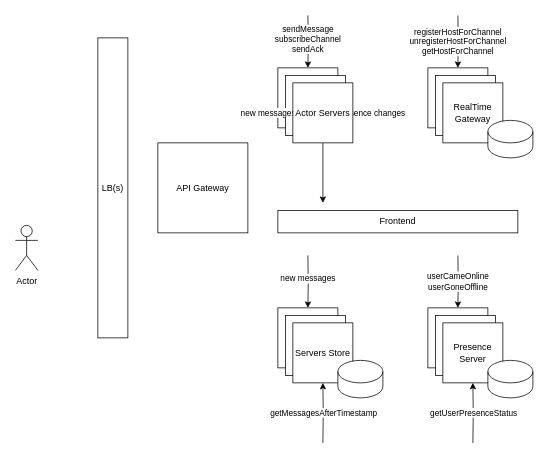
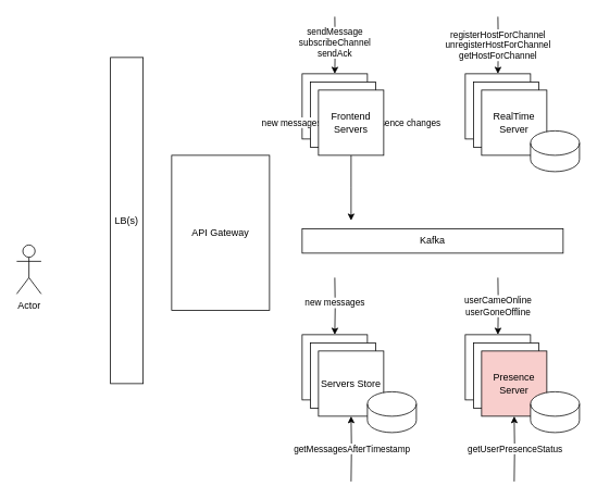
- <mxCell id="10" value="Actor Servers" style="whiteSpace=wrap;html=1;aspect=fixed;" vertex="1" parent="1"><mxGeometry x="390" y="110" width="80" height="80" as="geometry" /></mxCell>
+ <mxCell id="10" value="Frontend Servers" style="whiteSpace=wrap;html=1;aspect=fixed;" vertex="1" parent="1"><mxGeometry x="390" y="110" width="80" height="80" as="geometry" /></mxCell>
- <mxCell id="14" value="RealTime Gateway" style="whiteSpace=wrap;html=1;aspect=fixed;" vertex="1" parent="1"><mxGeometry x="590" y="110" width="80" height="80" as="geometry" /></mxCell>
+ <mxCell id="14" value="RealTime Server" style="whiteSpace=wrap;html=1;aspect=fixed;" vertex="1" parent="1"><mxGeometry x="590" y="110" width="80" height="80" as="geometry" /></mxCell>
- <mxCell id="2" value="LB(s)" style="rounded=0;whiteSpace=wrap;html=1;" vertex="1" parent="1"><mxGeometry x="130" y="50" width="40" height="400" as="geometry" /></mxCell>
+ <mxCell id="2" value="LB(s)" style="rounded=0;whiteSpace=wrap;html=1;" vertex="1" parent="1"><mxGeometry x="135" y="70" width="40" height="400" as="geometry" /></mxCell>
- <mxCell id="4" value="API Gateway" style="whiteSpace=wrap;html=1;aspect=fixed;" vertex="1" parent="1"><mxGeometry x="210" y="190" width="120" height="120" as="geometry" /></mxCell>
+ <mxCell id="4" value="API Gateway" style="whiteSpace=wrap;html=1;aspect=fixed;" vertex="1" parent="1"><mxGeometry x="210" y="190" width="120" height="190" as="geometry" /></mxCell>
- <mxCell id="16" value="Frontend" style="rounded=0;whiteSpace=wrap;html=1;" vertex="1" parent="1"><mxGeometry x="370" y="280" width="320" height="30" as="geometry" /></mxCell>
+ <mxCell id="16" value="Kafka" style="rounded=0;whiteSpace=wrap;html=1;" vertex="1" parent="1"><mxGeometry x="370" y="280" width="320" height="30" as="geometry" /></mxCell>
- <mxCell id="28" value="Presence Server" style="whiteSpace=wrap;html=1;aspect=fixed;" vertex="1" parent="1"><mxGeometry x="590" y="430" width="80" height="80" as="geometry" /></mxCell>
+ <mxCell id="28" value="Presence Server" style="whiteSpace=wrap;html=1;aspect=fixed;fillColor=#f8cecc;" vertex="1" parent="1"><mxGeometry x="590" y="430" width="80" height="80" as="geometry" /></mxCell>
